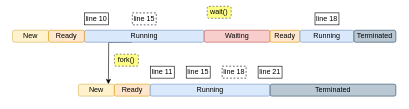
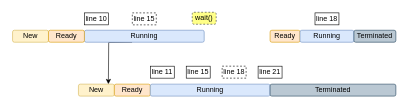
- <mxCell id="22" value="wait()" style="text;html=1;fillColor=#ffff88;align=center;verticalAlign=middle;whiteSpace=wrap;rounded=1;strokeColor=#36393d;dashed=1;" vertex="1" parent="1"><mxGeometry x="345" y="10" width="40" height="20" as="geometry" /></mxCell>
+ <mxCell id="22" value="wait()" style="text;html=1;fillColor=#ffff88;align=center;verticalAlign=middle;whiteSpace=wrap;rounded=1;strokeColor=#36393d;dashed=1;" vertex="1" parent="1"><mxGeometry x="320" y="20" width="40" height="20" as="geometry" /></mxCell>
- <mxCell id="7" value="Waiting" style="rounded=1;whiteSpace=wrap;html=1;fillColor=#f8cecc;strokeColor=#b85450;" vertex="1" parent="1"><mxGeometry x="340" y="50" width="110" height="20" as="geometry" /></mxCell>
- <mxCell id="8" value="fork()" style="text;html=1;fillColor=#ffff88;align=center;verticalAlign=middle;whiteSpace=wrap;rounded=1;strokeColor=#36393d;dashed=1;" vertex="1" parent="1"><mxGeometry x="190" y="90" width="40" height="20" as="geometry" /></mxCell>
